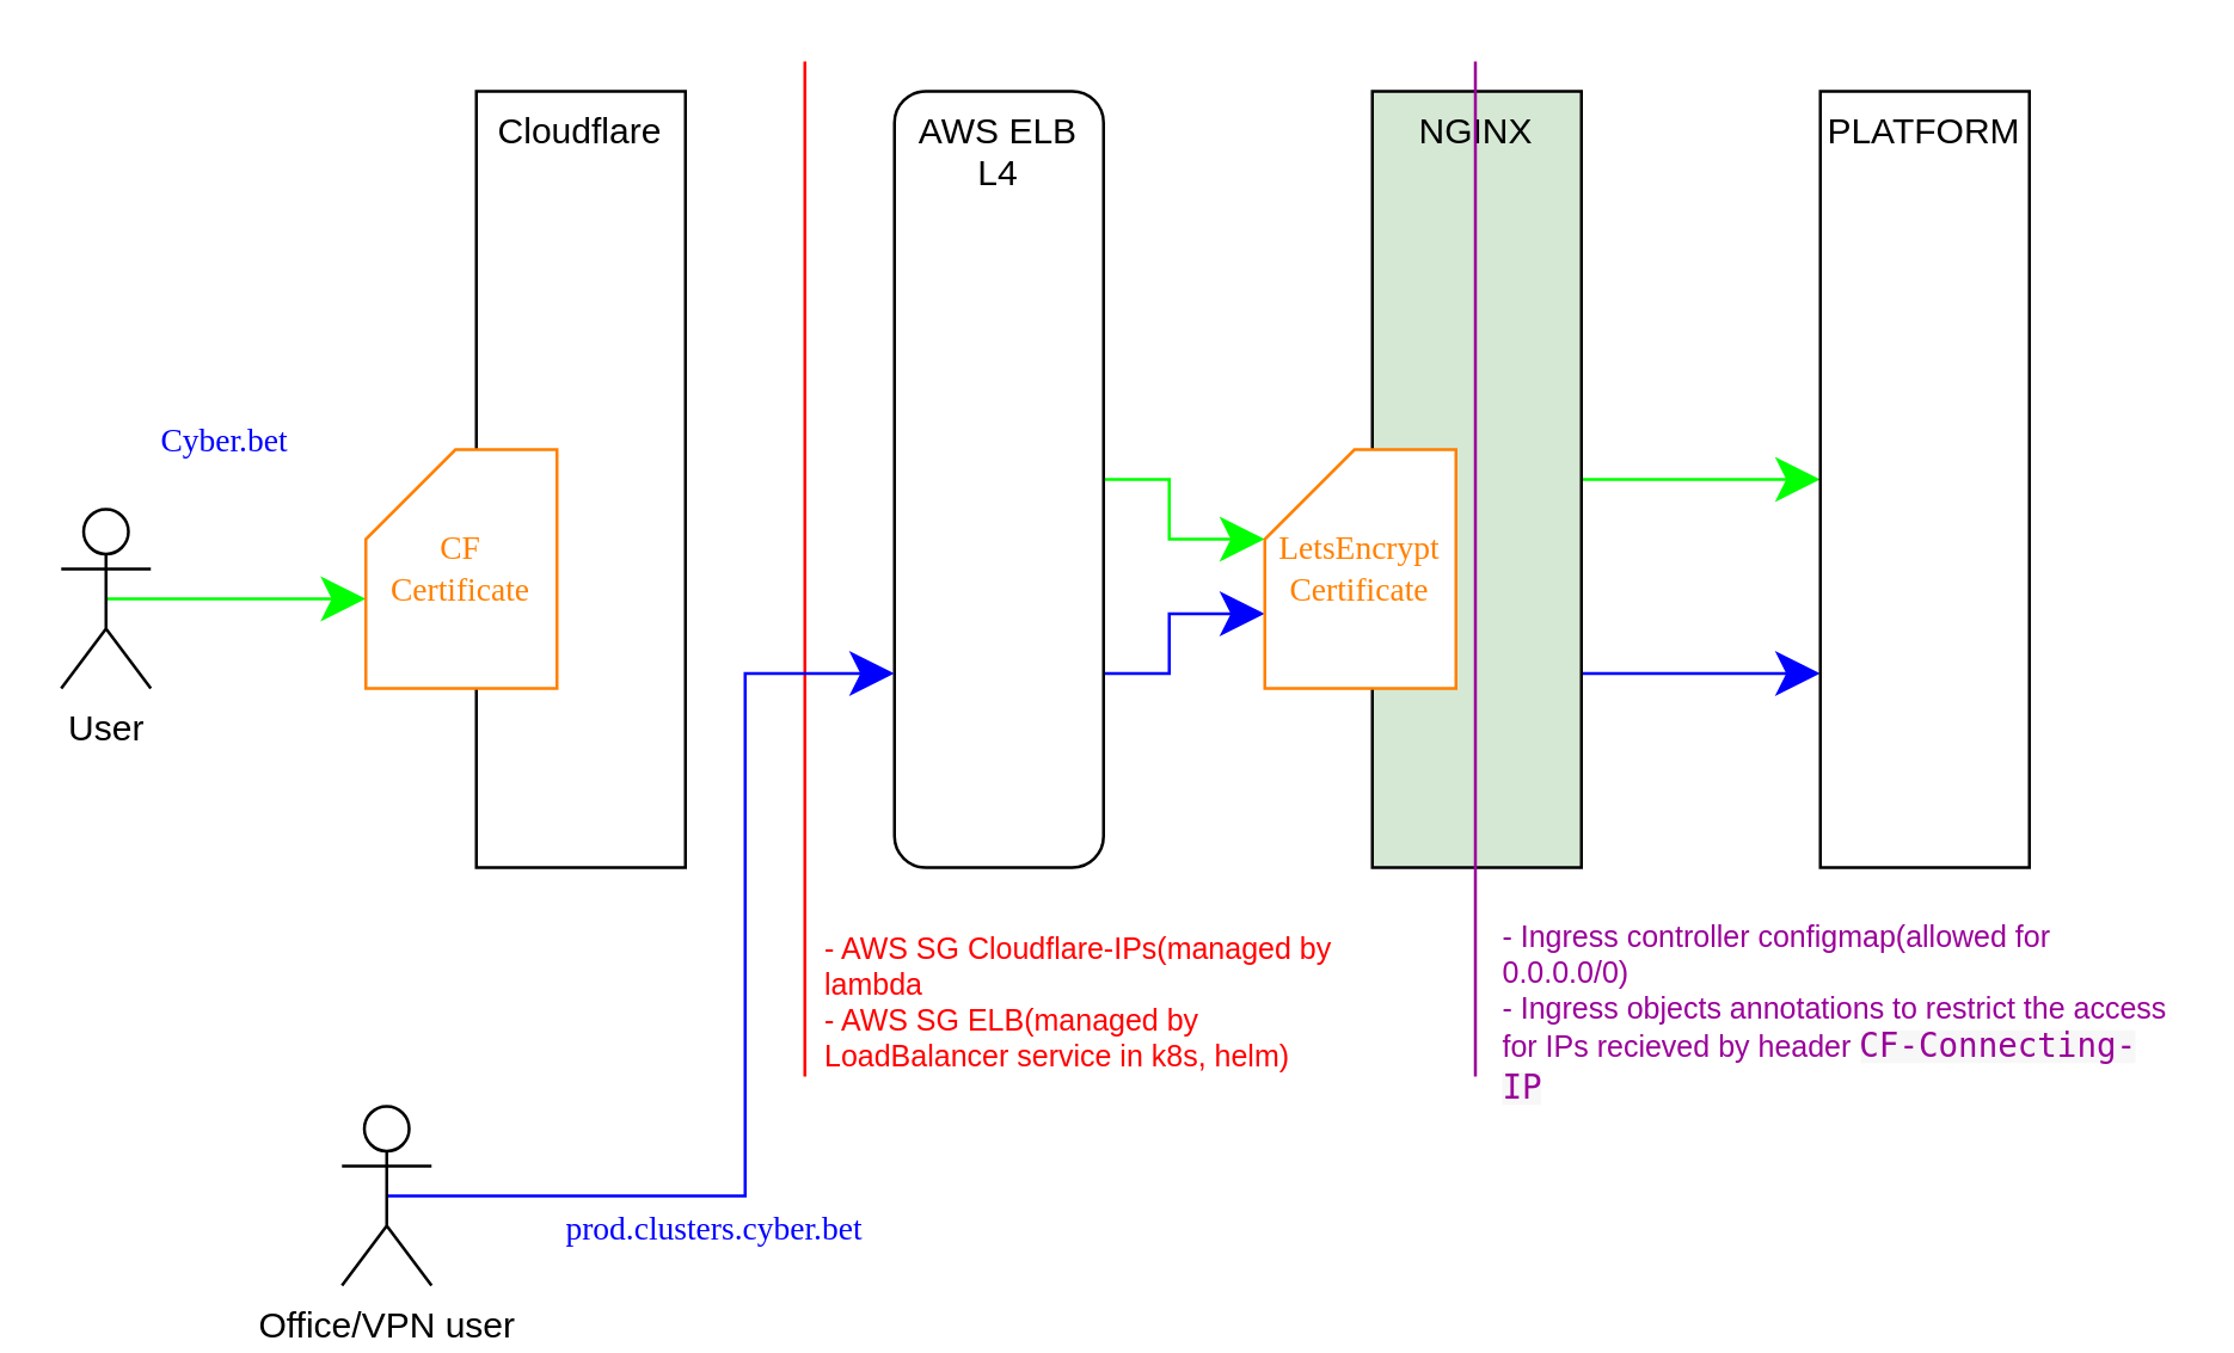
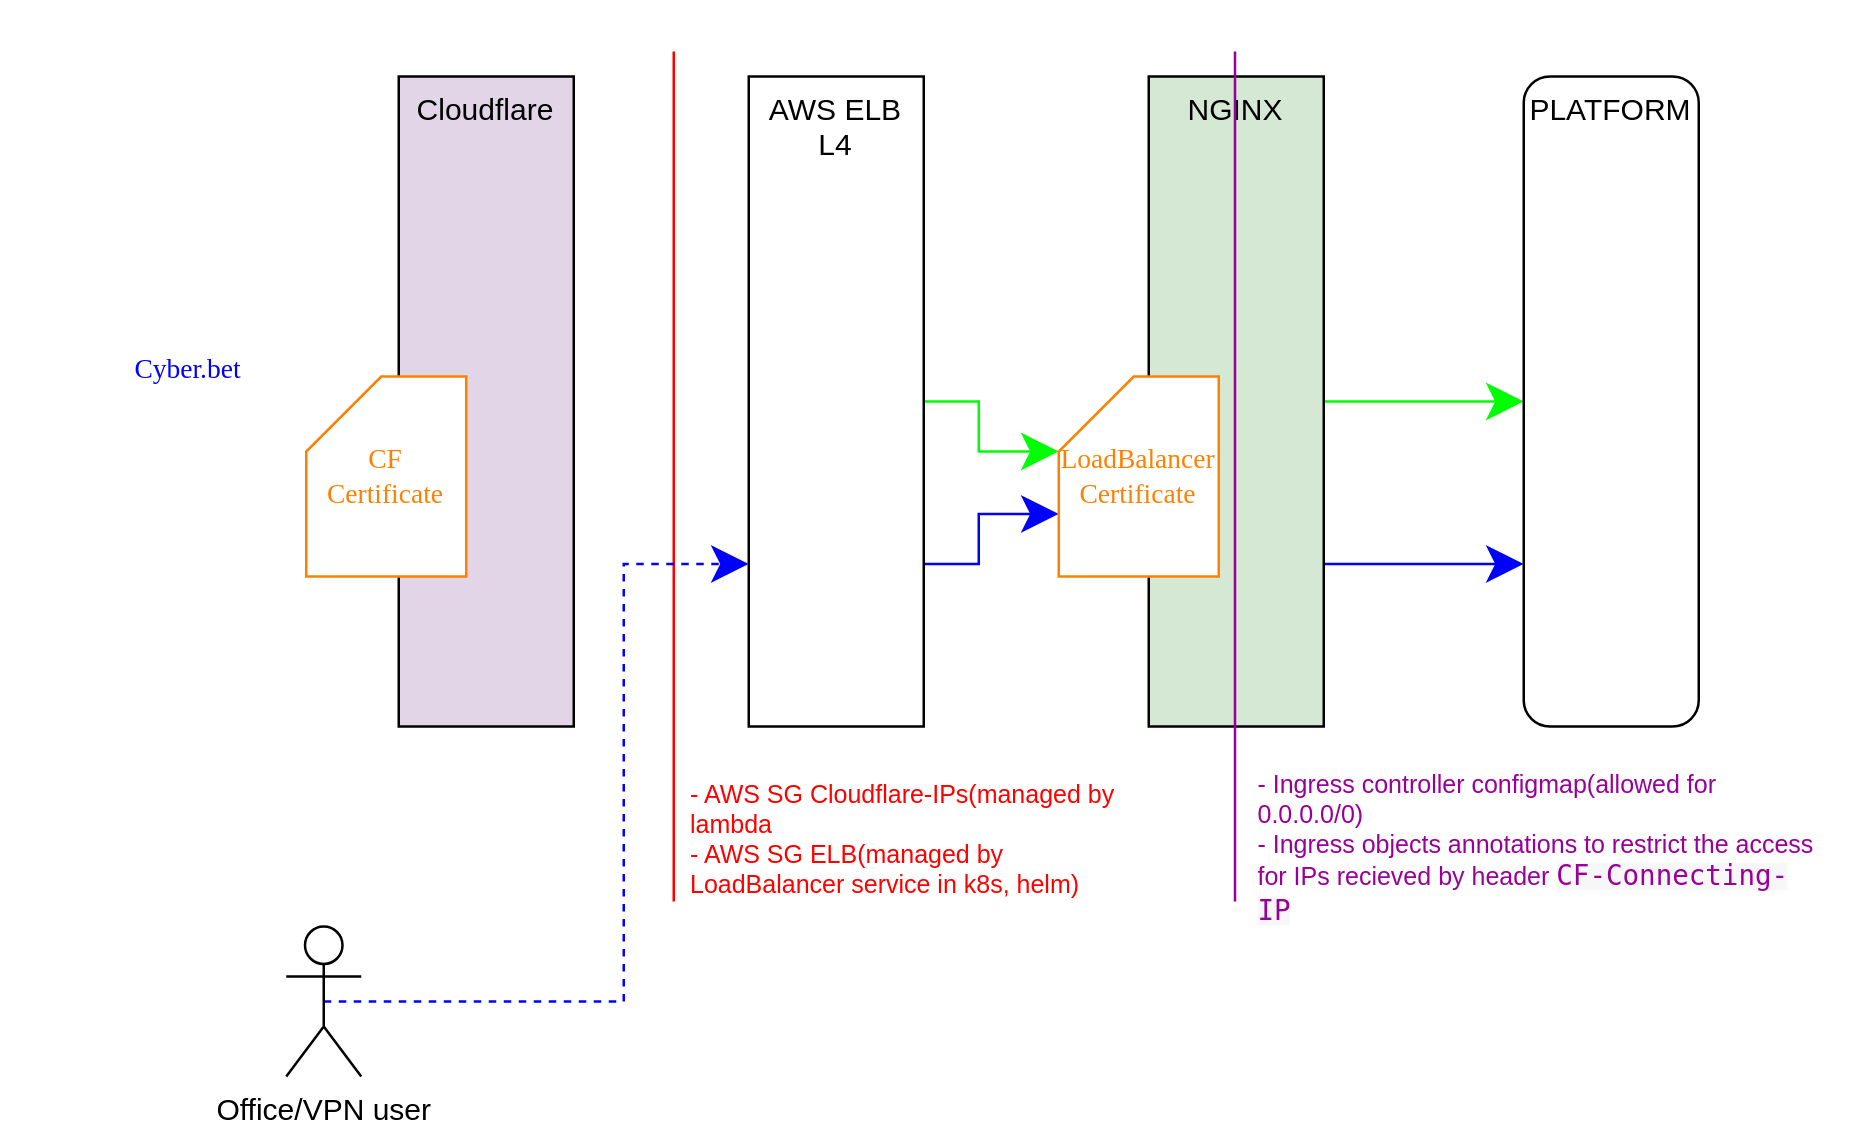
- <mxCell id="4" value="Cloudflare" style="rounded=0;whiteSpace=wrap;html=1;verticalAlign=top;" vertex="1" parent="1"><mxGeometry x="159" y="30" width="70" height="260" as="geometry" /></mxCell>
+ <mxCell id="4" value="Cloudflare" style="rounded=0;whiteSpace=wrap;html=1;verticalAlign=top;fillColor=#e1d5e7;" vertex="1" parent="1"><mxGeometry x="159" y="30" width="70" height="260" as="geometry" /></mxCell>
- <mxCell id="8" value="AWS ELB L4" style="whiteSpace=wrap;html=1;verticalAlign=top;rounded=1;" vertex="1" parent="1"><mxGeometry x="299" y="30" width="70" height="260" as="geometry" /></mxCell>
+ <mxCell id="8" value="AWS ELB L4" style="rounded=0;whiteSpace=wrap;html=1;verticalAlign=top;" vertex="1" parent="1"><mxGeometry x="299" y="30" width="70" height="260" as="geometry" /></mxCell>
- <mxCell id="14" value="PLATFORM" style="rounded=0;whiteSpace=wrap;html=1;verticalAlign=top;" vertex="1" parent="1"><mxGeometry x="609" y="30" width="70" height="260" as="geometry" /></mxCell>
+ <mxCell id="14" value="PLATFORM" style="whiteSpace=wrap;html=1;verticalAlign=top;rounded=1;" vertex="1" parent="1"><mxGeometry x="609" y="30" width="70" height="260" as="geometry" /></mxCell>
- <mxCell id="20" value="&lt;font color=&quot;#ff8000&quot;&gt;LetsEncrypt Certificate&lt;/font&gt;" style="shape=card;whiteSpace=wrap;html=1;fontFamily=Georgia;fontSize=11;fontColor=#990099;strokeColor=#FF8000;" vertex="1" parent="1"><mxGeometry x="423" y="150" width="64" height="80" as="geometry" /></mxCell>
+ <mxCell id="20" value="&lt;font color=&quot;#ff8000&quot;&gt;LoadBalancer Certificate&lt;/font&gt;" style="shape=card;whiteSpace=wrap;html=1;fontFamily=Georgia;fontSize=11;fontColor=#990099;strokeColor=#FF8000;" vertex="1" parent="1"><mxGeometry x="423" y="150" width="64" height="80" as="geometry" /></mxCell>
- <mxCell id="3" value="User" style="shape=umlActor;verticalLabelPosition=bottom;verticalAlign=top;html=1;outlineConnect=0;" vertex="1" parent="1"><mxGeometry x="20" y="170" width="30" height="60" as="geometry" /></mxCell>
- <mxCell id="2" style="edgeStyle=orthogonalEdgeStyle;rounded=0;orthogonalLoop=1;jettySize=auto;html=1;exitX=0.5;exitY=0.5;exitDx=0;exitDy=0;exitPerimeter=0;entryX=0;entryY=0;entryDx=0;entryDy=50;fontFamily=Georgia;fontSize=11;fontColor=#990099;startSize=12;endSize=12;strokeColor=#00FF00;entryPerimeter=0;" edge="1" parent="1" source="3" target="19"><mxGeometry relative="1" as="geometry" /></mxCell>
- <mxCell id="17" style="edgeStyle=orthogonalEdgeStyle;rounded=0;orthogonalLoop=1;jettySize=auto;html=1;exitX=0.5;exitY=0.5;exitDx=0;exitDy=0;exitPerimeter=0;entryX=0;entryY=0.75;entryDx=0;entryDy=0;fontFamily=Georgia;fontSize=11;fontColor=#990099;startSize=12;endSize=12;strokeColor=#0000FF;" edge="1" parent="1" source="18" target="8"><mxGeometry relative="1" as="geometry"><Array as="points"><mxPoint x="249" y="400" /><mxPoint x="249" y="225" /></Array></mxGeometry></mxCell>
+ <mxCell id="17" style="edgeStyle=orthogonalEdgeStyle;rounded=0;orthogonalLoop=1;jettySize=auto;html=1;exitX=0.5;exitY=0.5;exitDx=0;exitDy=0;exitPerimeter=0;entryX=0;entryY=0.75;entryDx=0;entryDy=0;fontFamily=Georgia;fontSize=11;fontColor=#990099;startSize=12;endSize=12;strokeColor=#0000FF;dashed=1;" edge="1" parent="1" source="18" target="8"><mxGeometry relative="1" as="geometry"><Array as="points"><mxPoint x="249" y="400" /><mxPoint x="249" y="225" /></Array></mxGeometry></mxCell>
- <mxCell id="22" value="&lt;font color=&quot;#0000ff&quot;&gt;prod.clusters.cyber.bet&lt;/font&gt;" style="text;html=1;strokeColor=none;fillColor=none;align=center;verticalAlign=middle;whiteSpace=wrap;rounded=0;fontFamily=Georgia;fontSize=11;fontColor=#FF8000;" vertex="1" parent="1"><mxGeometry x="209" y="396" width="60" height="30" as="geometry" /></mxCell>
